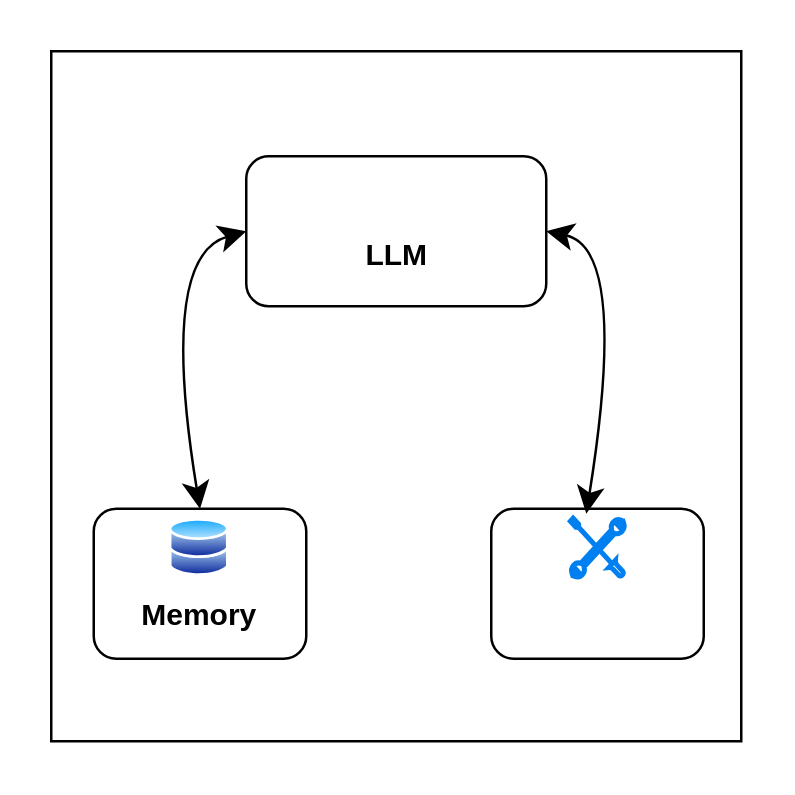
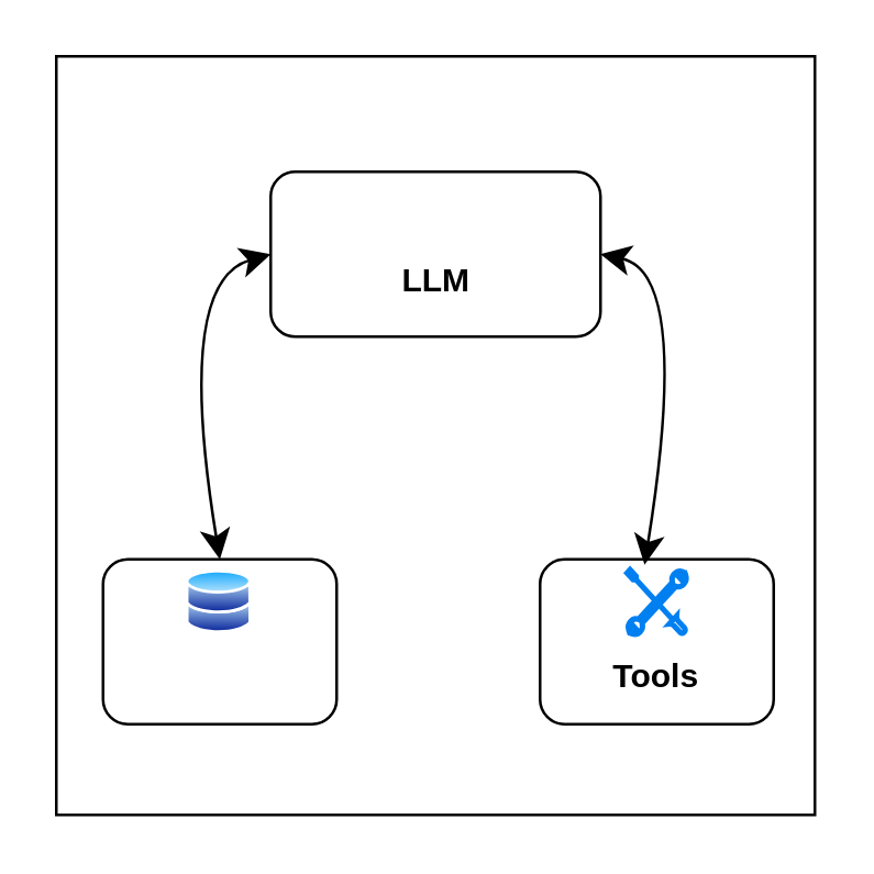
- <mxCell id="11" value="&lt;b&gt;Memory&lt;/b&gt;" style="text;html=1;align=center;verticalAlign=middle;whiteSpace=wrap;rounded=0;" vertex="1" parent="1"><mxGeometry x="53" y="234" width="53" height="24" as="geometry" /></mxCell>
+ <mxCell id="9" value="&lt;b&gt;Tools&lt;/b&gt;" style="text;html=1;align=center;verticalAlign=middle;whiteSpace=wrap;rounded=0;" vertex="1" parent="1"><mxGeometry x="212" y="234" width="53" height="24" as="geometry" /></mxCell>
